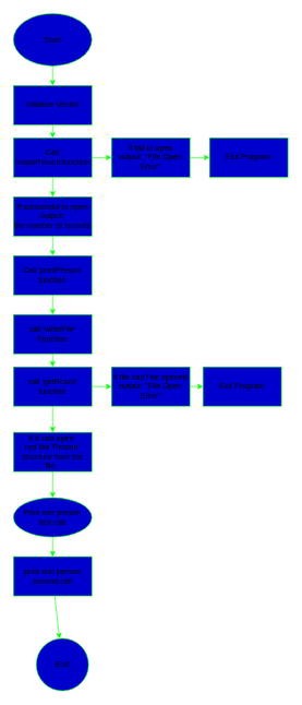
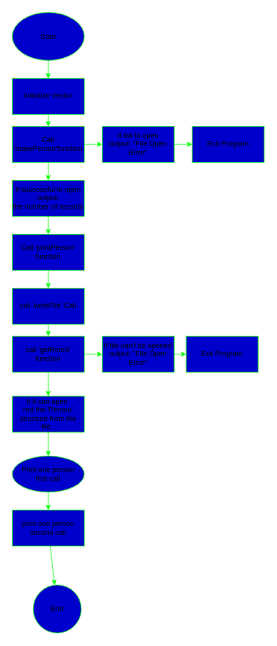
- <mxCell id="16" value="call 'writeFile' Function" style="whiteSpace=wrap;html=1;fillColor=#0000CC;strokeColor=#00FF00;" vertex="1" parent="1"><mxGeometry x="20" y="480" width="120" height="60" as="geometry" /></mxCell>
+ <mxCell id="16" value="call 'writeFile' Call" style="whiteSpace=wrap;html=1;fillColor=#0000CC;strokeColor=#00FF00;" vertex="1" parent="1"><mxGeometry x="20" y="480" width="120" height="60" as="geometry" /></mxCell>
